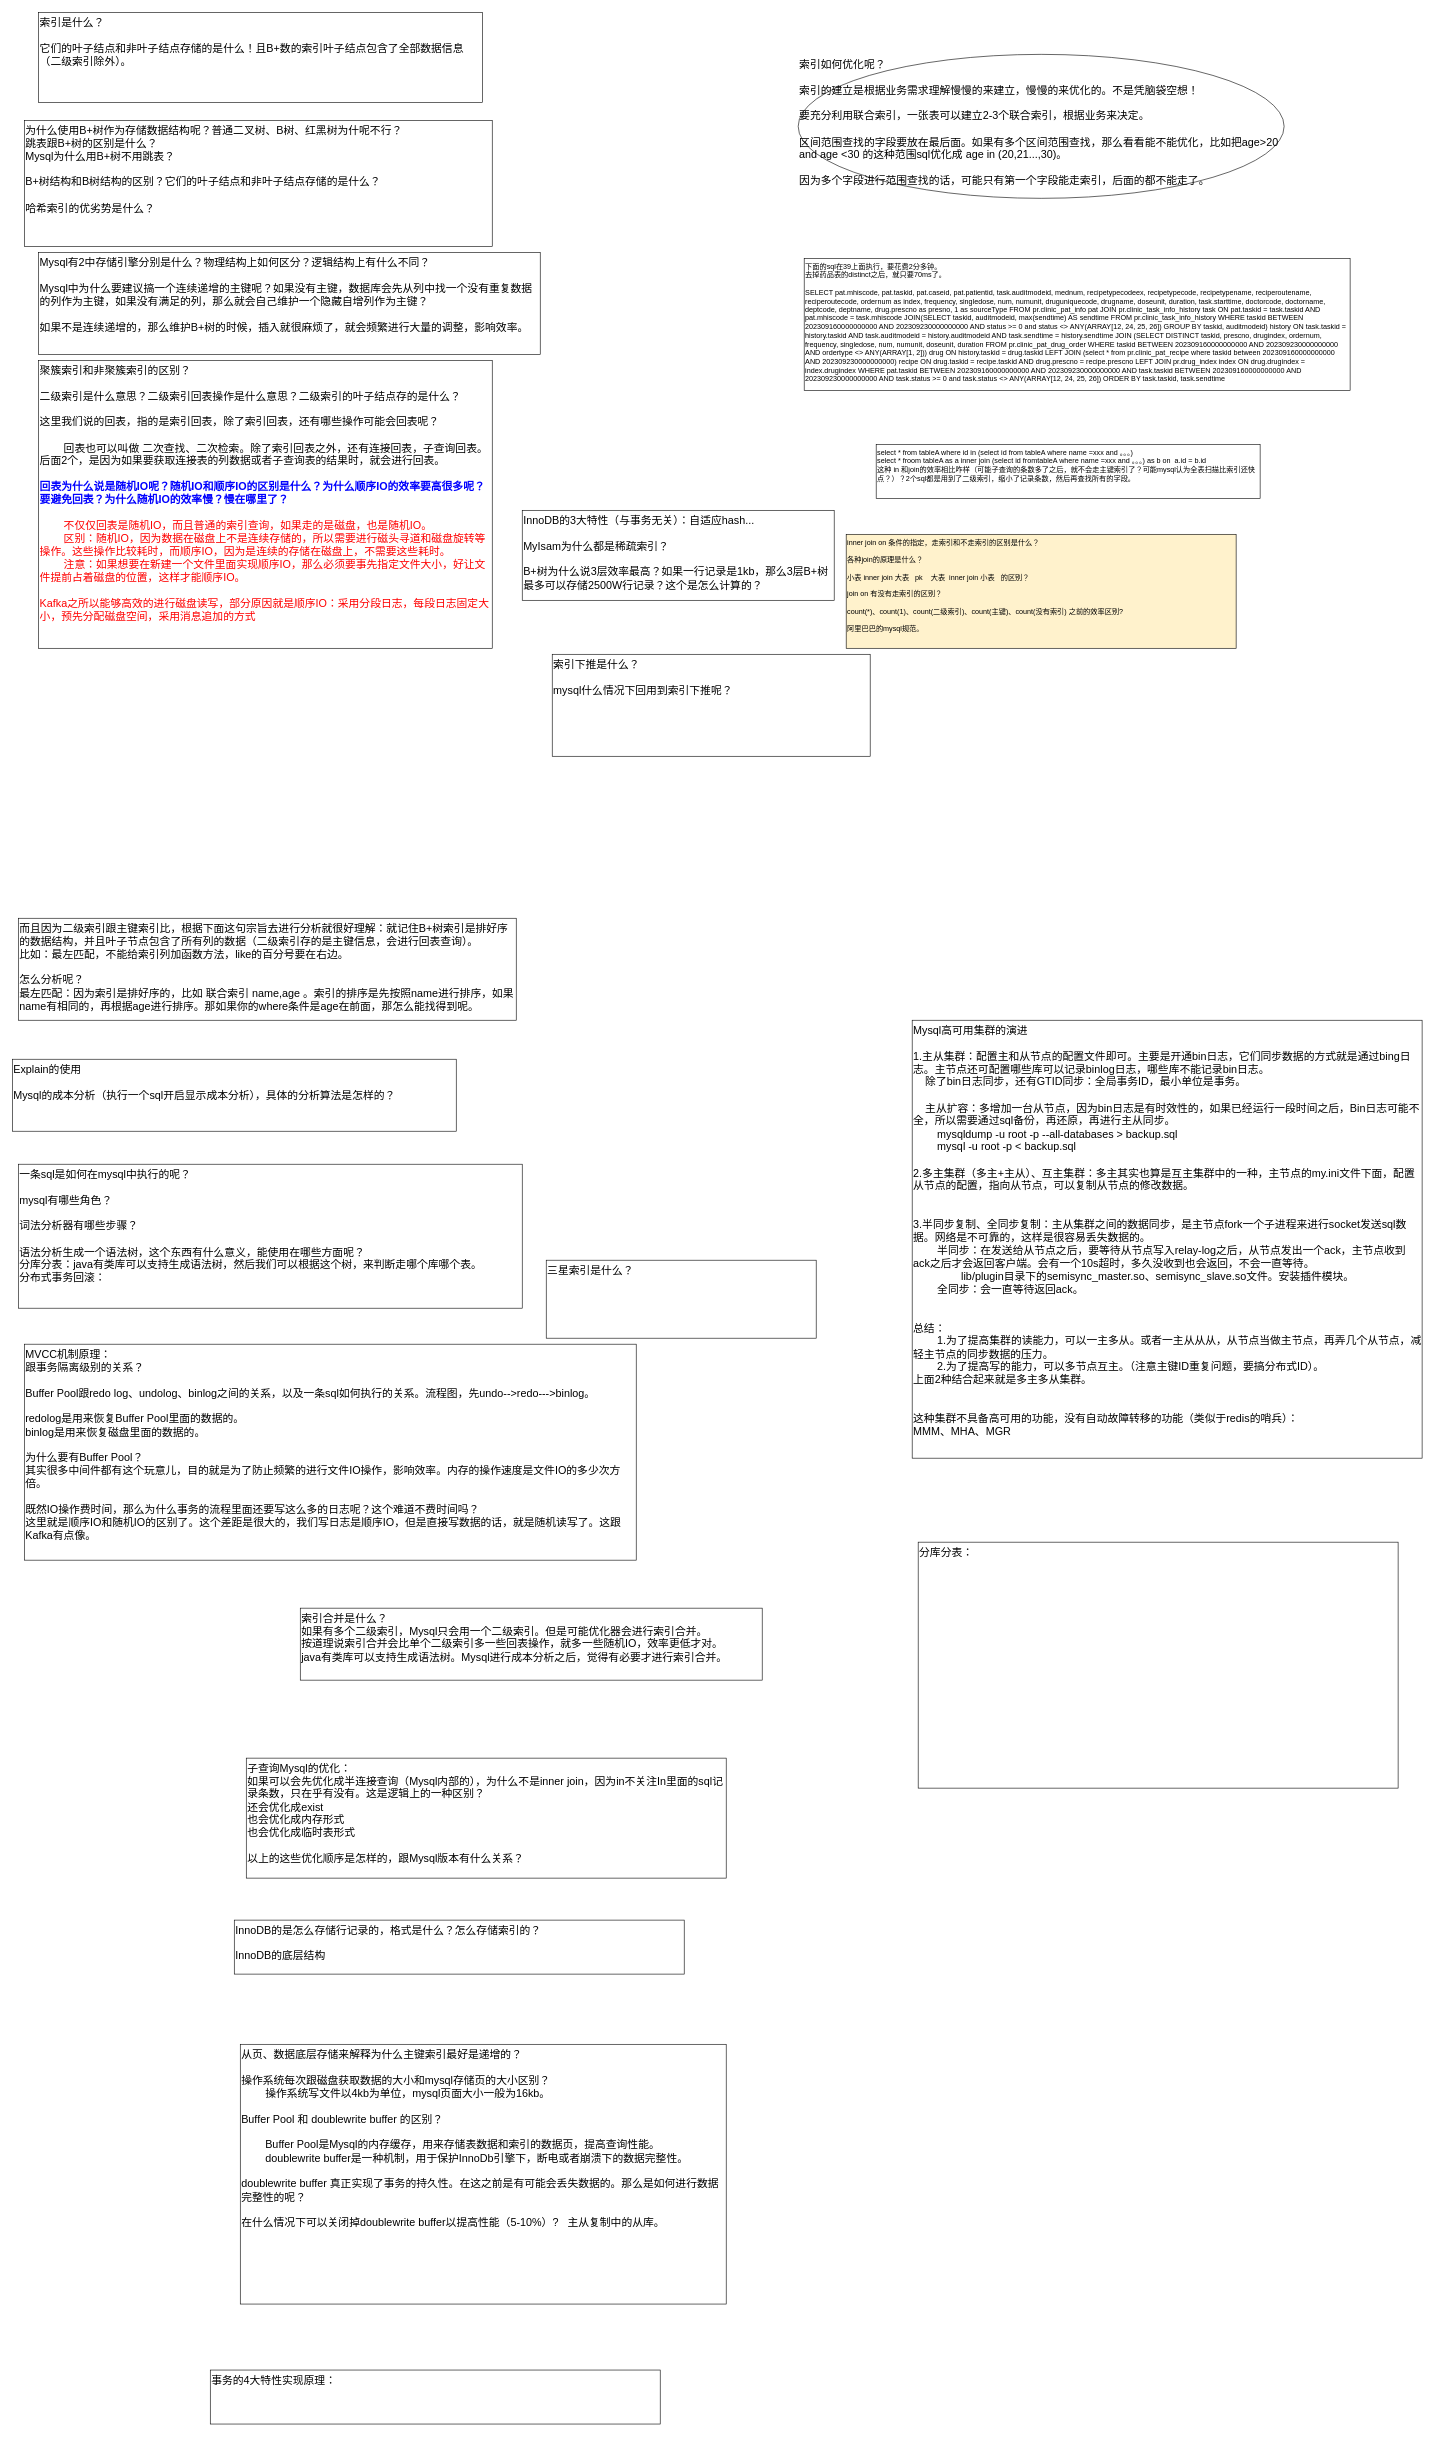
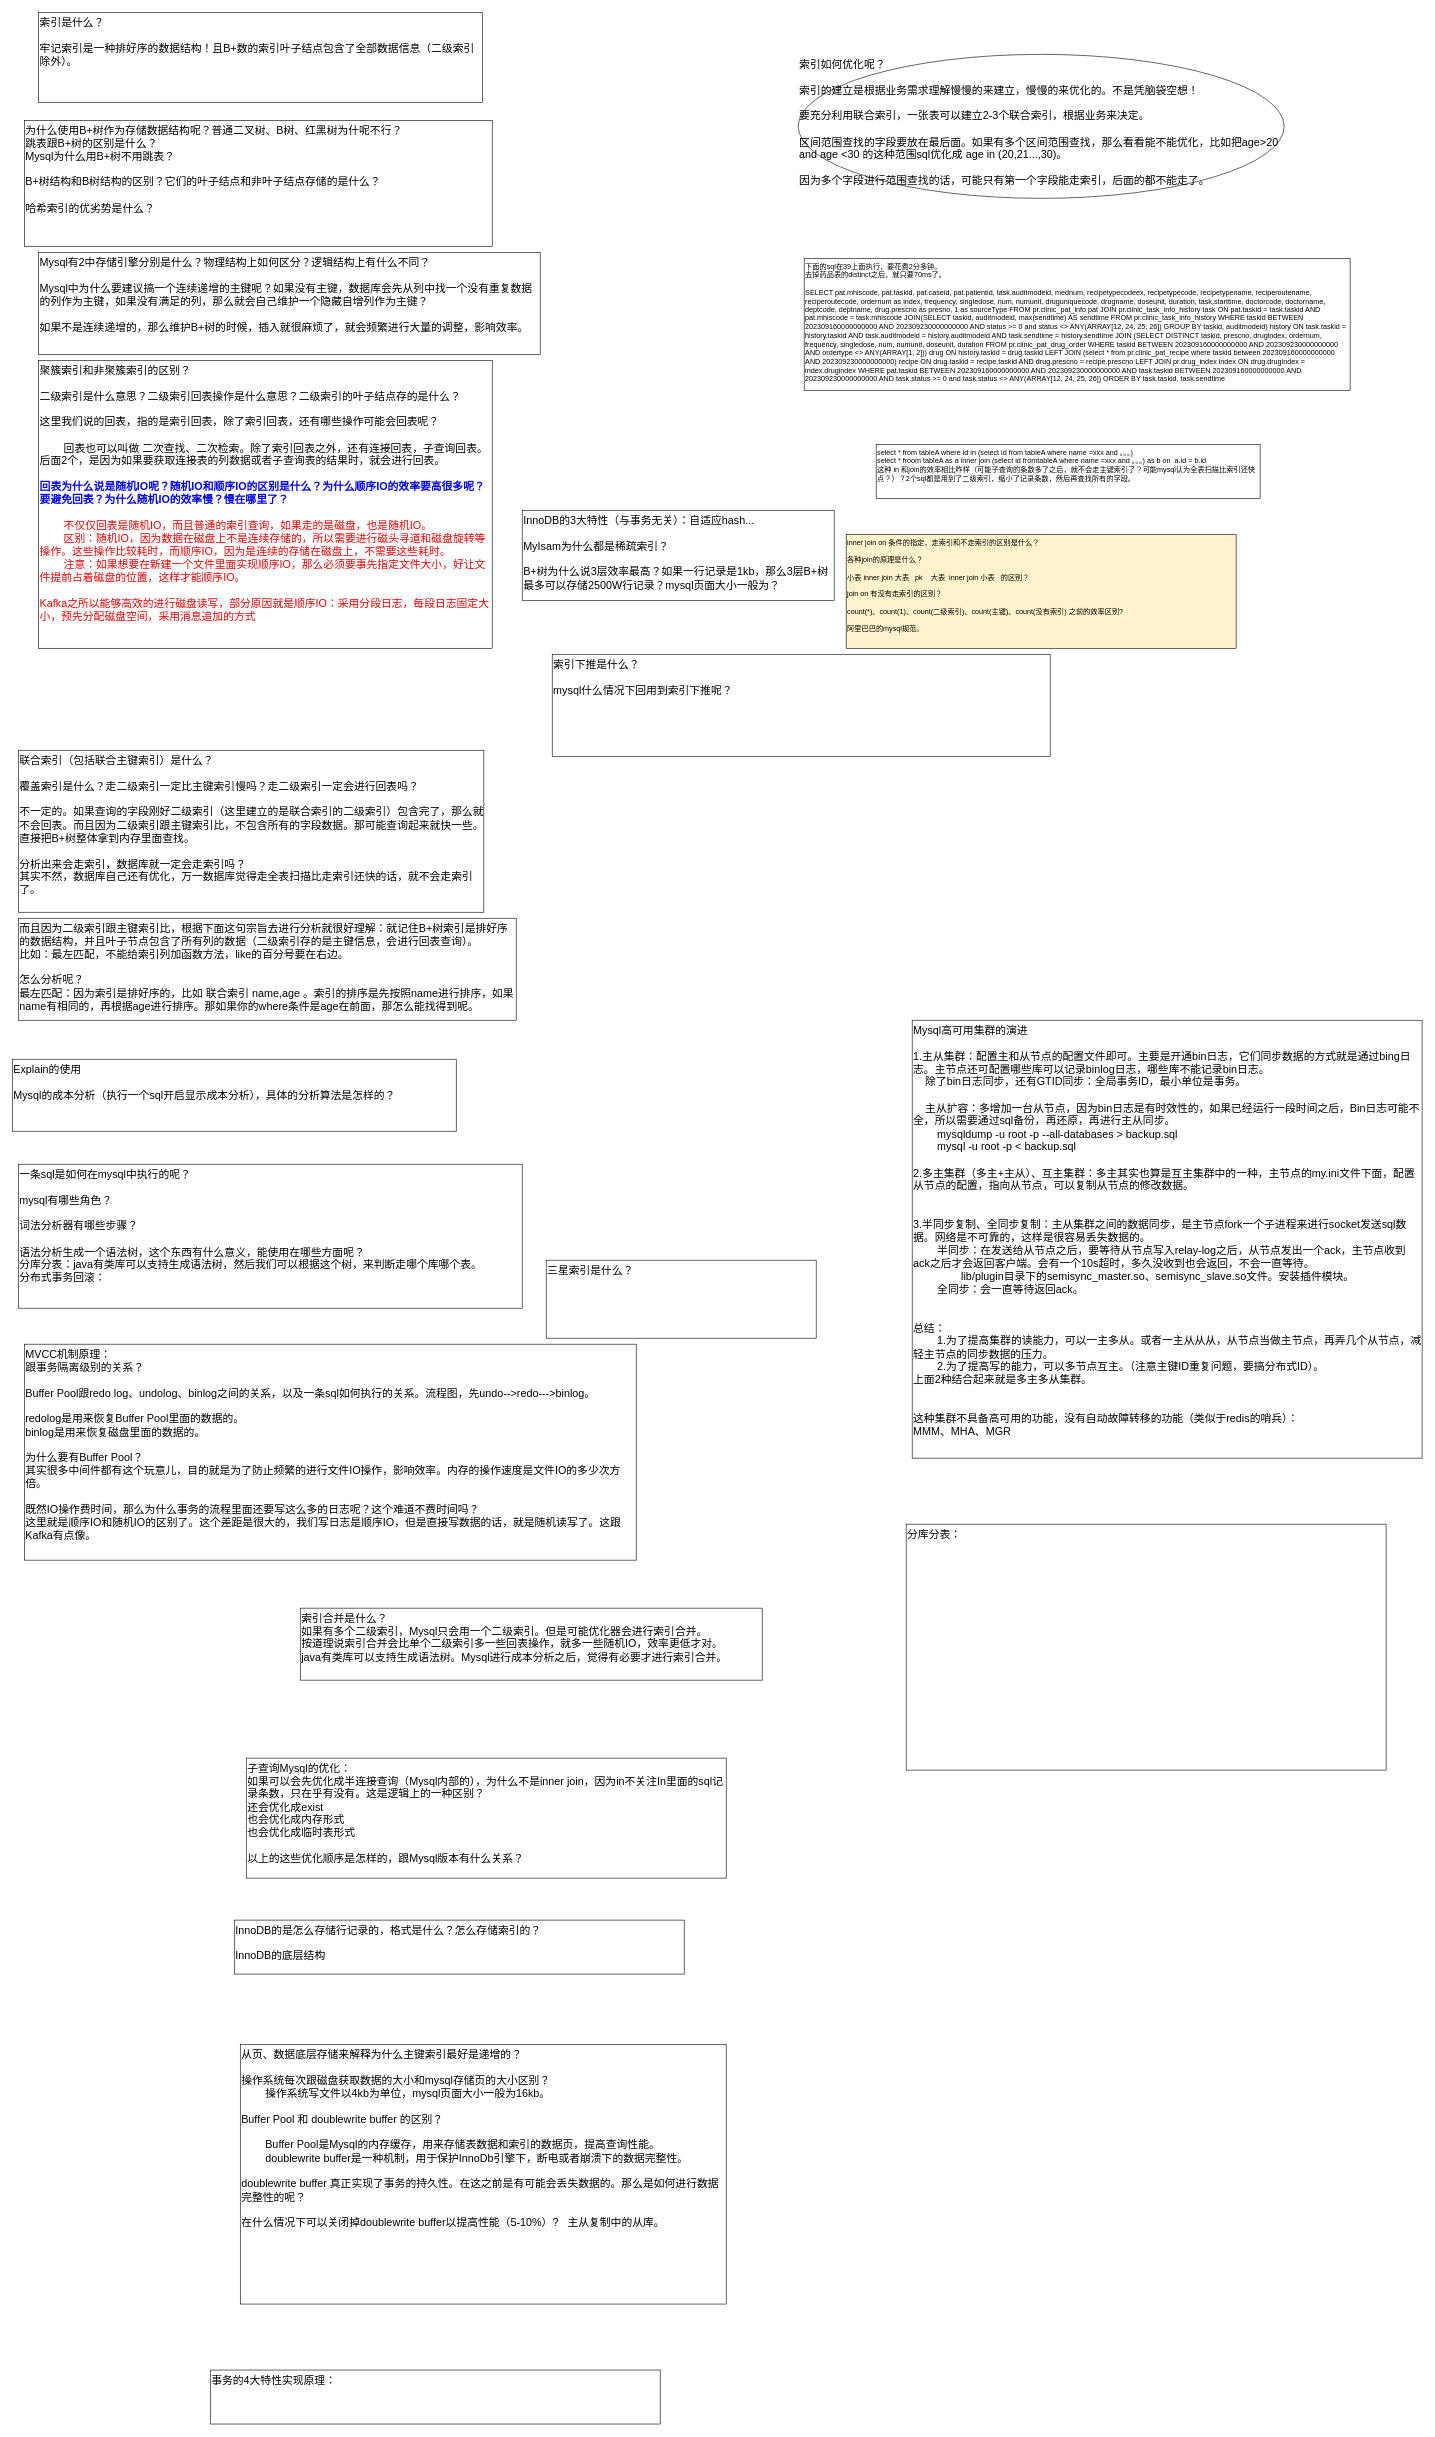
- <mxCell id="7" value="&lt;font style=&quot;font-size: 18px;&quot;&gt;索引是什么？&lt;br&gt;&lt;br&gt;它们的叶子结点和非叶子结点存储的是什么！且B+数的索引叶子结点包含了全部数据信息（二级索引除外）。&lt;br&gt;&lt;/font&gt;" style="rounded=0;whiteSpace=wrap;html=1;verticalAlign=top;align=left;" parent="1" vertex="1"><mxGeometry x="64" y="20" width="740" height="150" as="geometry" /></mxCell>
+ <mxCell id="7" value="&lt;font style=&quot;font-size: 18px;&quot;&gt;索引是什么？&lt;br&gt;&lt;br&gt;牢记索引是一种排好序的数据结构！且B+数的索引叶子结点包含了全部数据信息（二级索引除外）。&lt;br&gt;&lt;/font&gt;" style="rounded=0;whiteSpace=wrap;html=1;verticalAlign=top;align=left;" parent="1" vertex="1"><mxGeometry x="64" y="20" width="740" height="150" as="geometry" /></mxCell>
- <mxCell id="16" value="&lt;font style=&quot;font-size: 18px;&quot;&gt;InnoDB的3大特性（与事务无关）：自适应hash...&lt;br&gt;&lt;br&gt;MyIsam为什么都是稀疏索引？&lt;br&gt;&lt;br&gt;B+树为什么说3层效率最高？如果一行记录是1kb，那么3层B+树最多可以存储2500W行记录？这个是怎么计算的？&lt;br&gt;&lt;/font&gt;" style="rounded=0;whiteSpace=wrap;html=1;verticalAlign=top;align=left;" parent="1" vertex="1"><mxGeometry x="870" y="850" width="520" height="150" as="geometry" /></mxCell>
+ <mxCell id="16" value="&lt;font style=&quot;font-size: 18px;&quot;&gt;InnoDB的3大特性（与事务无关）：自适应hash...&lt;br&gt;&lt;br&gt;MyIsam为什么都是稀疏索引？&lt;br&gt;&lt;br&gt;B+树为什么说3层效率最高？如果一行记录是1kb，那么3层B+树最多可以存储2500W行记录？mysql页面大小一般为？&lt;br&gt;&lt;/font&gt;" style="rounded=0;whiteSpace=wrap;html=1;verticalAlign=top;align=left;" parent="1" vertex="1"><mxGeometry x="870" y="850" width="520" height="150" as="geometry" /></mxCell>
- <mxCell id="9" value="&lt;font style=&quot;font-size: 18px;&quot;&gt;索引下推是什么？&lt;br&gt;&lt;br&gt;mysql什么情况下回用到索引下推呢？&lt;br&gt;&lt;/font&gt;" style="rounded=0;whiteSpace=wrap;html=1;verticalAlign=top;align=left;" parent="1" vertex="1"><mxGeometry x="920" y="1090" width="530" height="170" as="geometry" /></mxCell>
+ <mxCell id="9" value="&lt;font style=&quot;font-size: 18px;&quot;&gt;索引下推是什么？&lt;br&gt;&lt;br&gt;mysql什么情况下回用到索引下推呢？&lt;br&gt;&lt;/font&gt;" style="rounded=0;whiteSpace=wrap;html=1;verticalAlign=top;align=left;" parent="1" vertex="1"><mxGeometry x="920" y="1090" width="830" height="170" as="geometry" /></mxCell>
+ <mxCell id="6" value="&lt;font style=&quot;font-size: 18px;&quot;&gt;联合索引（包括联合主键索引）是什么？&lt;br&gt;&lt;br&gt;覆盖索引是什么？走二级索引一定比主键索引慢吗？走二级索引一定会进行回表吗？&lt;br&gt;&lt;br&gt;不一定的。如果查询的字段刚好二级索引（这里建立的是联合索引的二级索引）包含完了，那么就不会回表。而且因为二级索引跟主键索引比，不包含所有的字段数据。那可能查询起来就快一些。直接把B+树整体拿到内存里面查找。&lt;br&gt;&lt;br&gt;分析出来会走索引，数据库就一定会走索引吗？&lt;br&gt;其实不然，数据库自己还有优化，万一数据库觉得走全表扫描比走索引还快的话，就不会走索引了。&lt;br&gt;&lt;br&gt;&lt;br&gt;&lt;/font&gt;" style="rounded=0;whiteSpace=wrap;html=1;verticalAlign=top;align=left;" parent="1" vertex="1"><mxGeometry x="30" y="1250" width="776" height="270" as="geometry" /></mxCell>
- <mxCell id="24" value="&lt;font style=&quot;font-size: 18px;&quot;&gt;分库分表：&lt;br&gt;&lt;br&gt;&lt;/font&gt;" style="rounded=0;whiteSpace=wrap;html=1;verticalAlign=top;align=left;" vertex="1" parent="1"><mxGeometry x="1530" y="2570" width="800" height="410" as="geometry" /></mxCell>
+ <mxCell id="24" value="&lt;font style=&quot;font-size: 18px;&quot;&gt;分库分表：&lt;br&gt;&lt;br&gt;&lt;/font&gt;" style="rounded=0;whiteSpace=wrap;html=1;verticalAlign=top;align=left;" vertex="1" parent="1"><mxGeometry x="1510" y="2540" width="800" height="410" as="geometry" /></mxCell>
